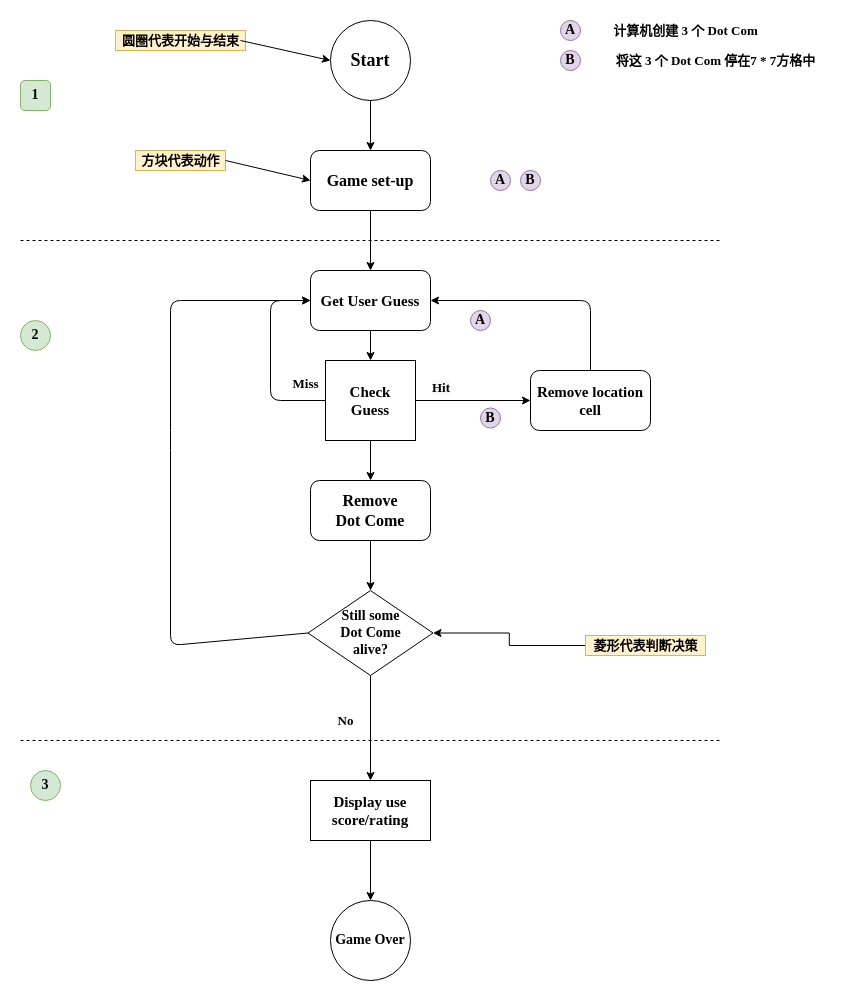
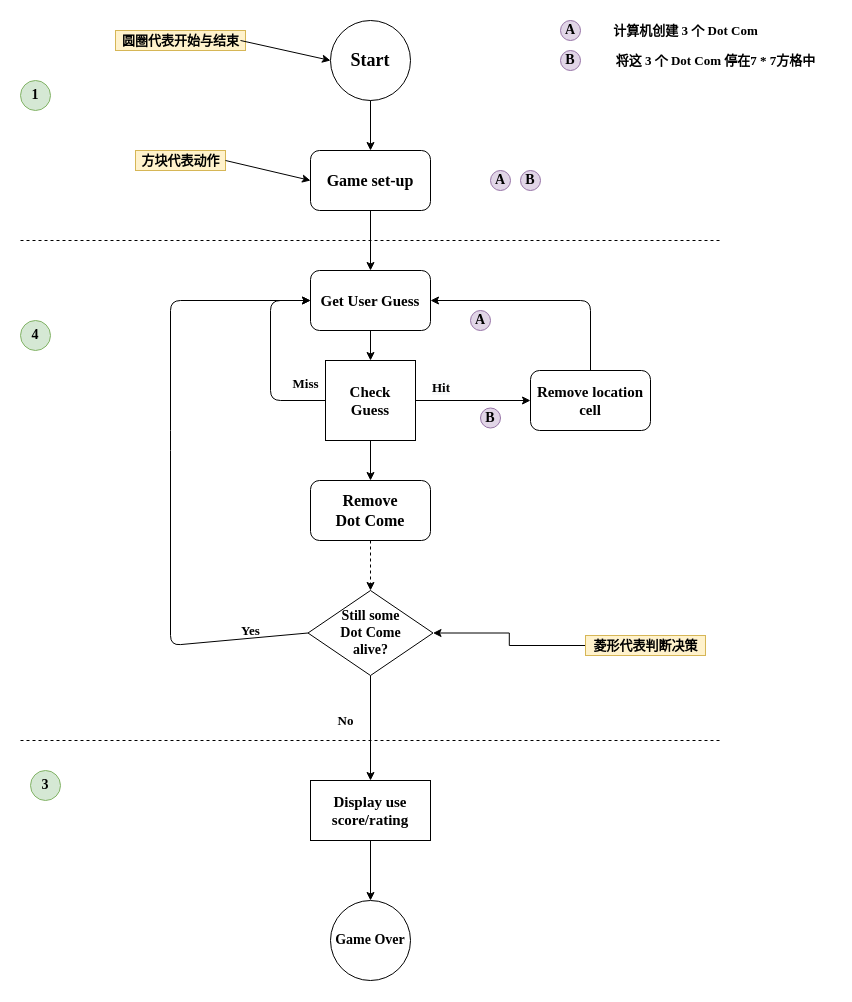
- <mxCell id="25" value="&lt;font face=&quot;Comic Sans MS&quot;&gt;&lt;span style=&quot;font-size: 14px&quot;&gt;&lt;b&gt;1&lt;/b&gt;&lt;/span&gt;&lt;/font&gt;" style="whiteSpace=wrap;html=1;aspect=fixed;fontFamily=Georgia;fontSize=13;fillColor=#d5e8d4;strokeColor=#82b366;rounded=1;" vertex="1" parent="1"><mxGeometry x="20" y="80" width="30" height="30" as="geometry" /></mxCell>
+ <mxCell id="25" value="&lt;font face=&quot;Comic Sans MS&quot;&gt;&lt;span style=&quot;font-size: 14px&quot;&gt;&lt;b&gt;1&lt;/b&gt;&lt;/span&gt;&lt;/font&gt;" style="ellipse;whiteSpace=wrap;html=1;aspect=fixed;fontFamily=Georgia;fontSize=13;fillColor=#d5e8d4;strokeColor=#82b366;" vertex="1" parent="1"><mxGeometry x="20" y="80" width="30" height="30" as="geometry" /></mxCell>
- <mxCell id="26" value="&lt;font face=&quot;Comic Sans MS&quot;&gt;&lt;span style=&quot;font-size: 14px&quot;&gt;&lt;b&gt;2&lt;/b&gt;&lt;/span&gt;&lt;/font&gt;" style="ellipse;whiteSpace=wrap;html=1;aspect=fixed;fontFamily=Georgia;fontSize=13;fillColor=#d5e8d4;strokeColor=#82b366;" vertex="1" parent="1"><mxGeometry x="20" y="320" width="30" height="30" as="geometry" /></mxCell>
+ <mxCell id="26" value="&lt;font face=&quot;Comic Sans MS&quot;&gt;&lt;span style=&quot;font-size: 14px&quot;&gt;&lt;b&gt;4&lt;/b&gt;&lt;/span&gt;&lt;/font&gt;" style="ellipse;whiteSpace=wrap;html=1;aspect=fixed;fontFamily=Georgia;fontSize=13;fillColor=#d5e8d4;strokeColor=#82b366;" vertex="1" parent="1"><mxGeometry x="20" y="320" width="30" height="30" as="geometry" /></mxCell>
- <mxCell id="30" value="" style="edgeStyle=orthogonalEdgeStyle;rounded=0;orthogonalLoop=1;jettySize=auto;html=1;fontFamily=Georgia;fontSize=13;" edge="1" parent="1" source="31" target="33"><mxGeometry relative="1" as="geometry" /></mxCell>
+ <mxCell id="30" value="" style="edgeStyle=orthogonalEdgeStyle;rounded=0;orthogonalLoop=1;jettySize=auto;html=1;fontFamily=Georgia;fontSize=13;dashed=1;" edge="1" parent="1" source="31" target="33"><mxGeometry relative="1" as="geometry" /></mxCell>
+ <mxCell id="37" value="&lt;font face=&quot;Comic Sans MS&quot;&gt;&lt;b&gt;Yes&lt;/b&gt;&lt;/font&gt;" style="text;html=1;align=center;verticalAlign=middle;resizable=0;points=[];autosize=1;fontSize=13;fontFamily=Georgia;" vertex="1" parent="1"><mxGeometry x="230" y="620" width="40" height="20" as="geometry" /></mxCell>
